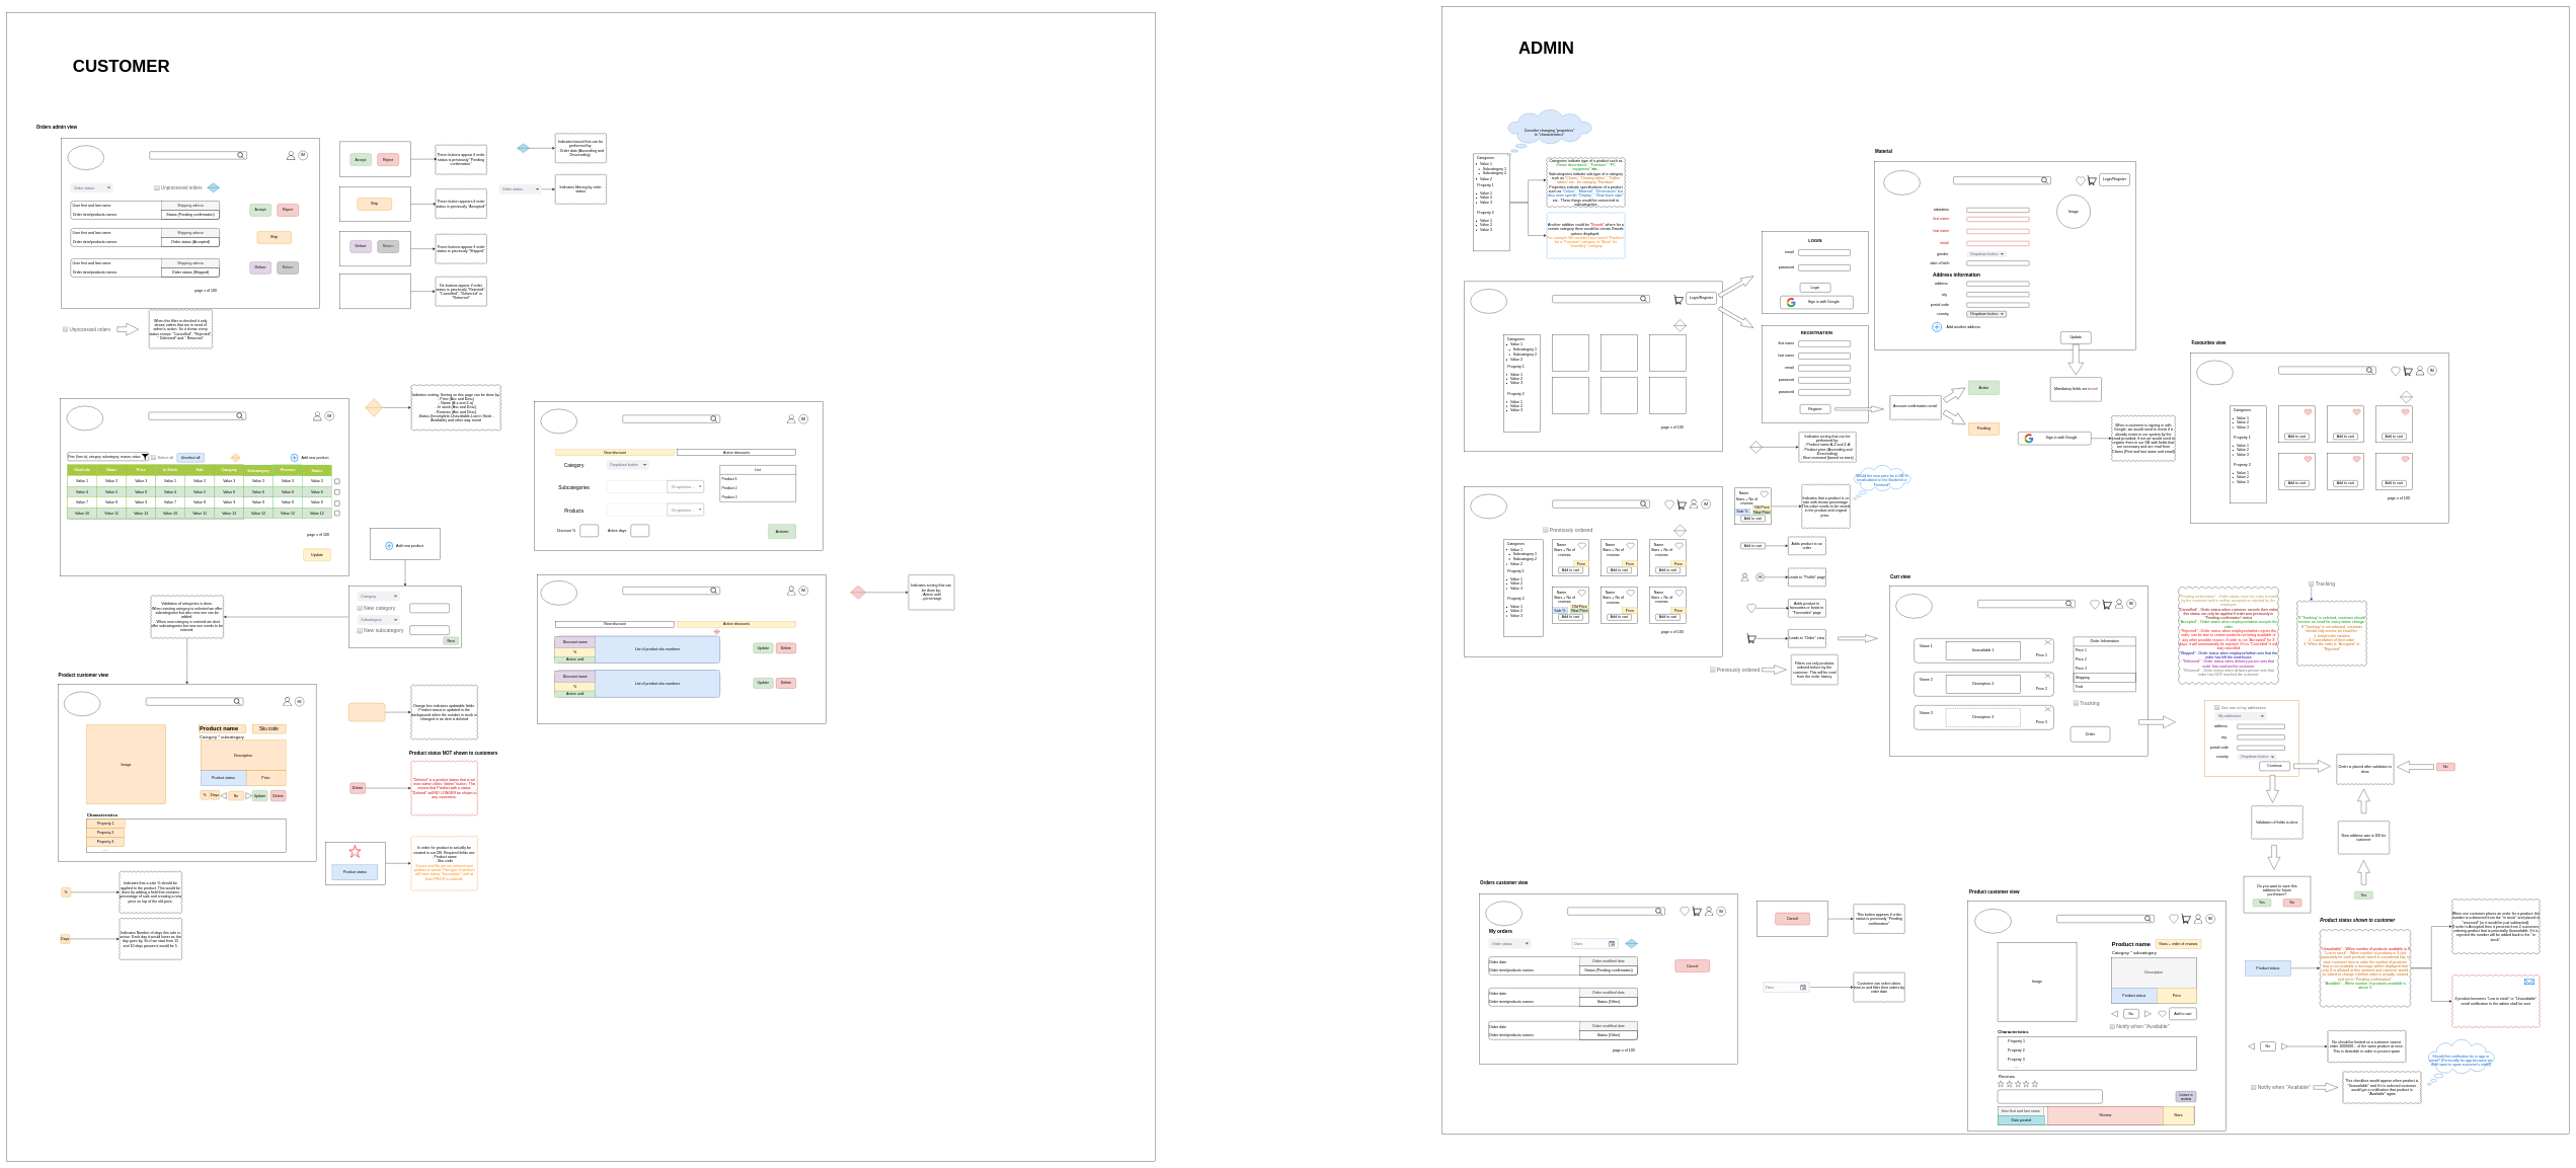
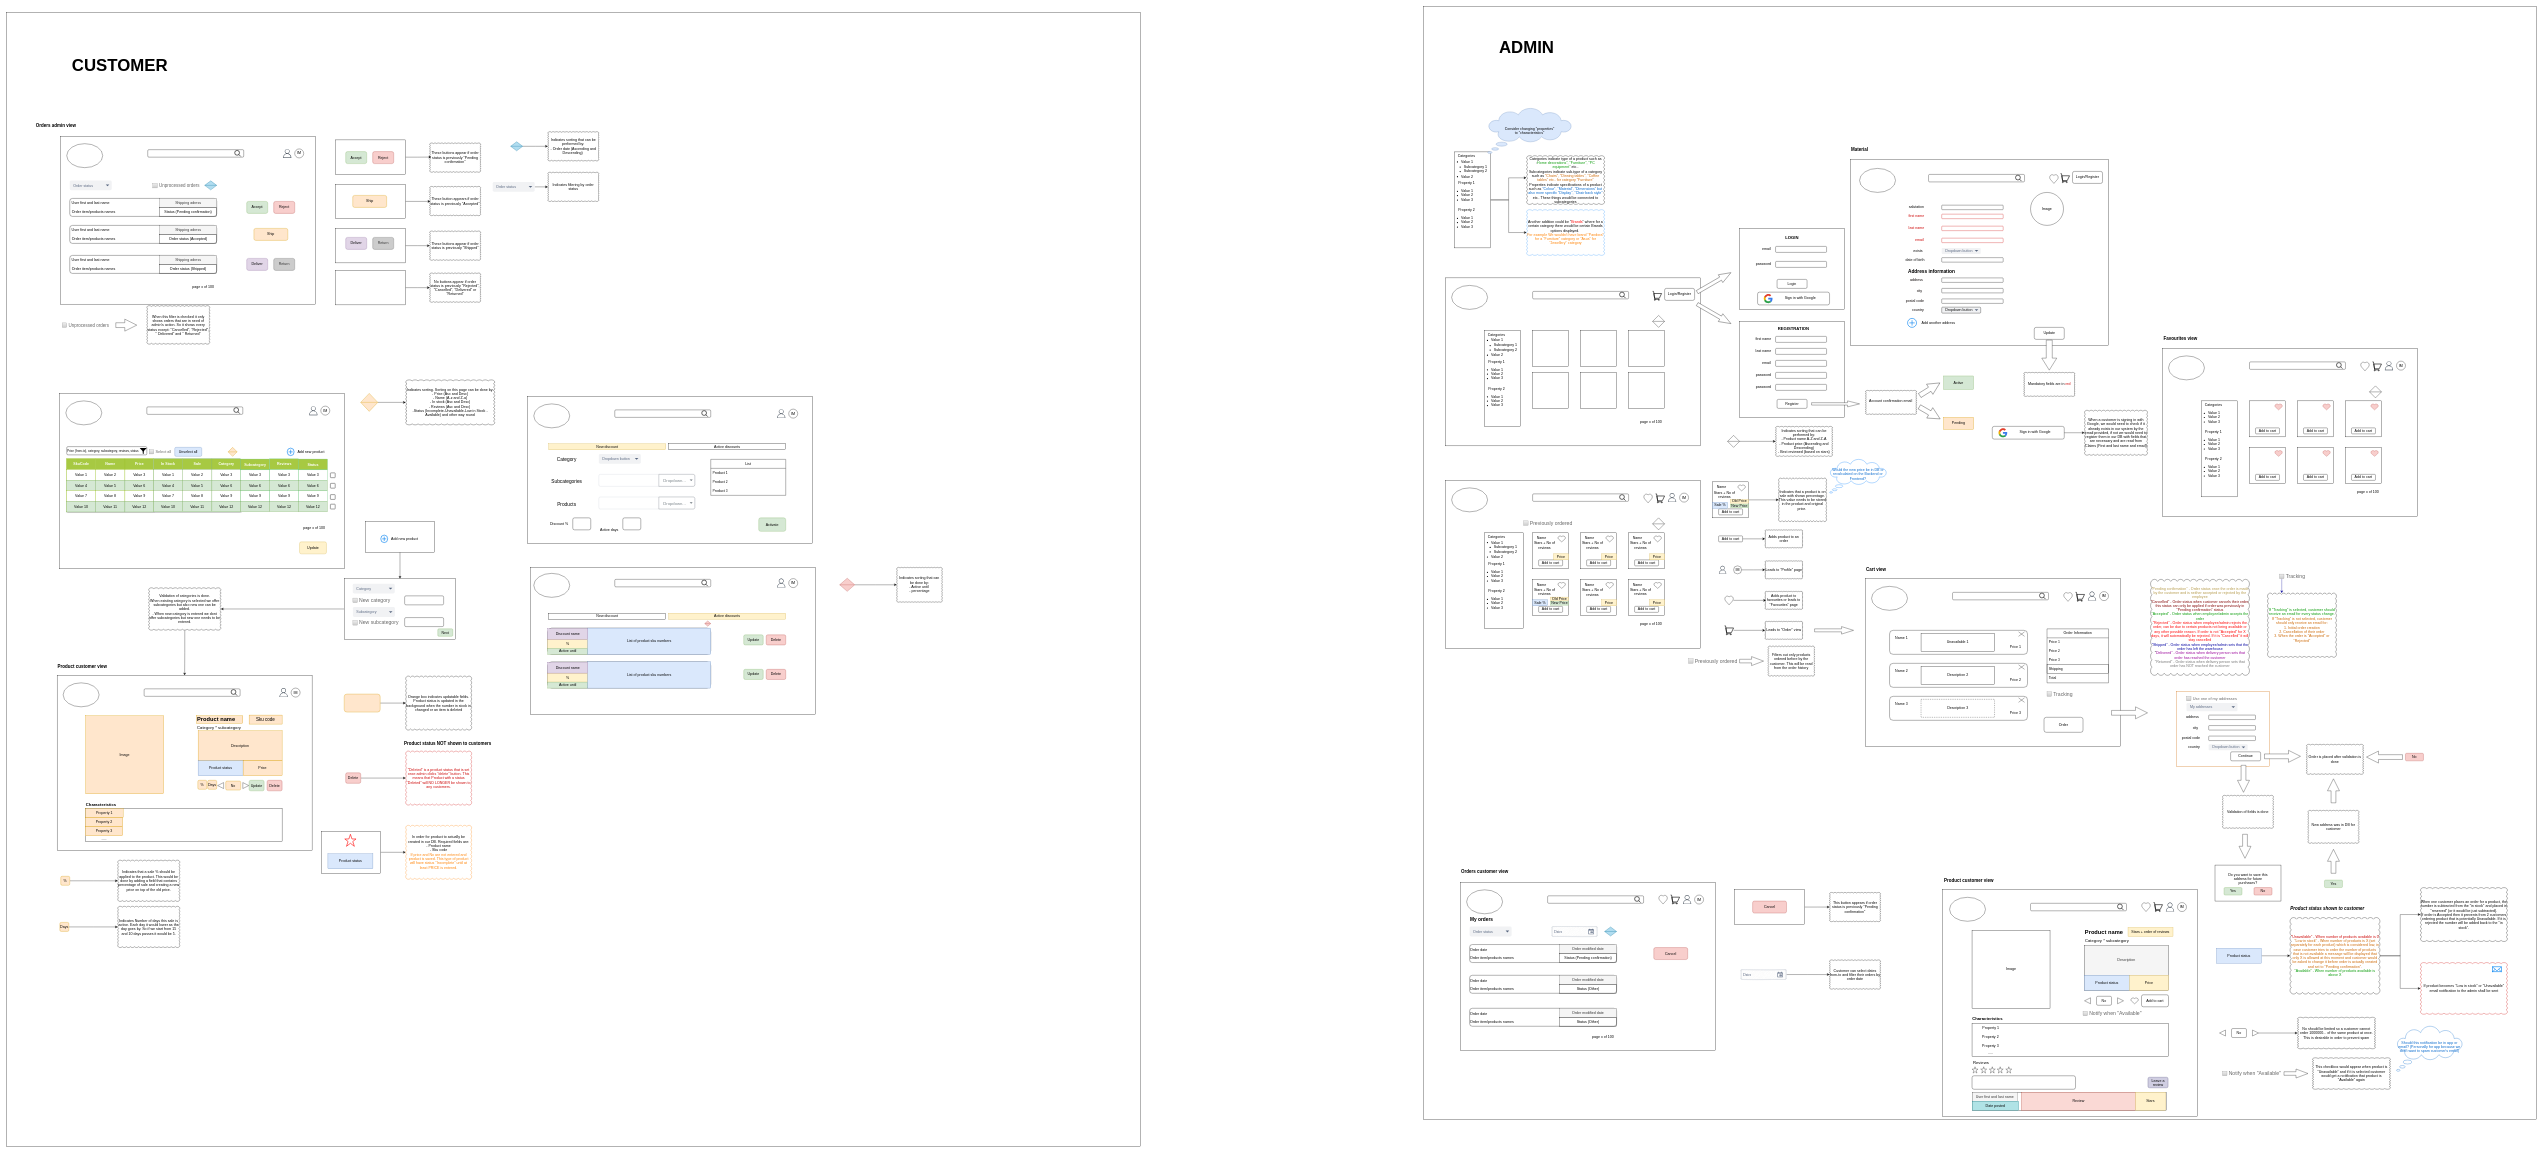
- <mxCell id="235" value="Indicates based that can be performed by:&lt;br&gt;- Order date (Ascending and Descending)&amp;nbsp;" style="whiteSpace=wrap;html=1;shape=mxgraph.basic.cloud_rect" vertex="1" parent="1"><mxGeometry x="1825.86" y="437.5" width="170" height="97.5" as="geometry" /></mxCell>
+ <mxCell id="235" value="Indicates sorting that can be performed by:&lt;br&gt;- Order date (Ascending and Descending)&amp;nbsp;" style="whiteSpace=wrap;html=1;shape=mxgraph.basic.cloud_rect" vertex="1" parent="1"><mxGeometry x="1825.86" y="437.5" width="170" height="97.5" as="geometry" /></mxCell>
- <mxCell id="81" value="gender" style="text;html=1;strokeColor=none;fillColor=none;align=center;verticalAlign=middle;whiteSpace=wrap;rounded=0;" vertex="1" parent="1"><mxGeometry x="6369" y="820" width="50" height="30" as="geometry" /></mxCell>
+ <mxCell id="81" value="exists" style="text;html=1;strokeColor=none;fillColor=none;align=center;verticalAlign=middle;whiteSpace=wrap;rounded=0;" vertex="1" parent="1"><mxGeometry x="6369" y="820" width="50" height="30" as="geometry" /></mxCell>
- <mxCell id="634" value="Active days" style="text;html=1;strokeColor=none;fillColor=none;align=center;verticalAlign=middle;whiteSpace=wrap;rounded=0;" vertex="1" parent="1"><mxGeometry x="1995.86" y="1730" width="70" height="30" as="geometry" /></mxCell>
+ <mxCell id="634" value="Active days" style="text;html=1;strokeColor=none;fillColor=none;align=center;verticalAlign=middle;whiteSpace=wrap;rounded=0;" vertex="1" parent="1"><mxGeometry x="1995.86" y="1750" width="70" height="30" as="geometry" /></mxCell>
- <mxCell id="635" value="Activate" style="whiteSpace=wrap;html=1;fillColor=#d5e8d4;strokeColor=#82b366;rounded=0;" vertex="1" parent="1"><mxGeometry x="2529" y="1725" width="90" height="45" as="geometry" /></mxCell>
+ <mxCell id="635" value="Activate" style="rounded=1;whiteSpace=wrap;html=1;fillColor=#d5e8d4;strokeColor=#82b366;" vertex="1" parent="1"><mxGeometry x="2529" y="1725" width="90" height="45" as="geometry" /></mxCell>
